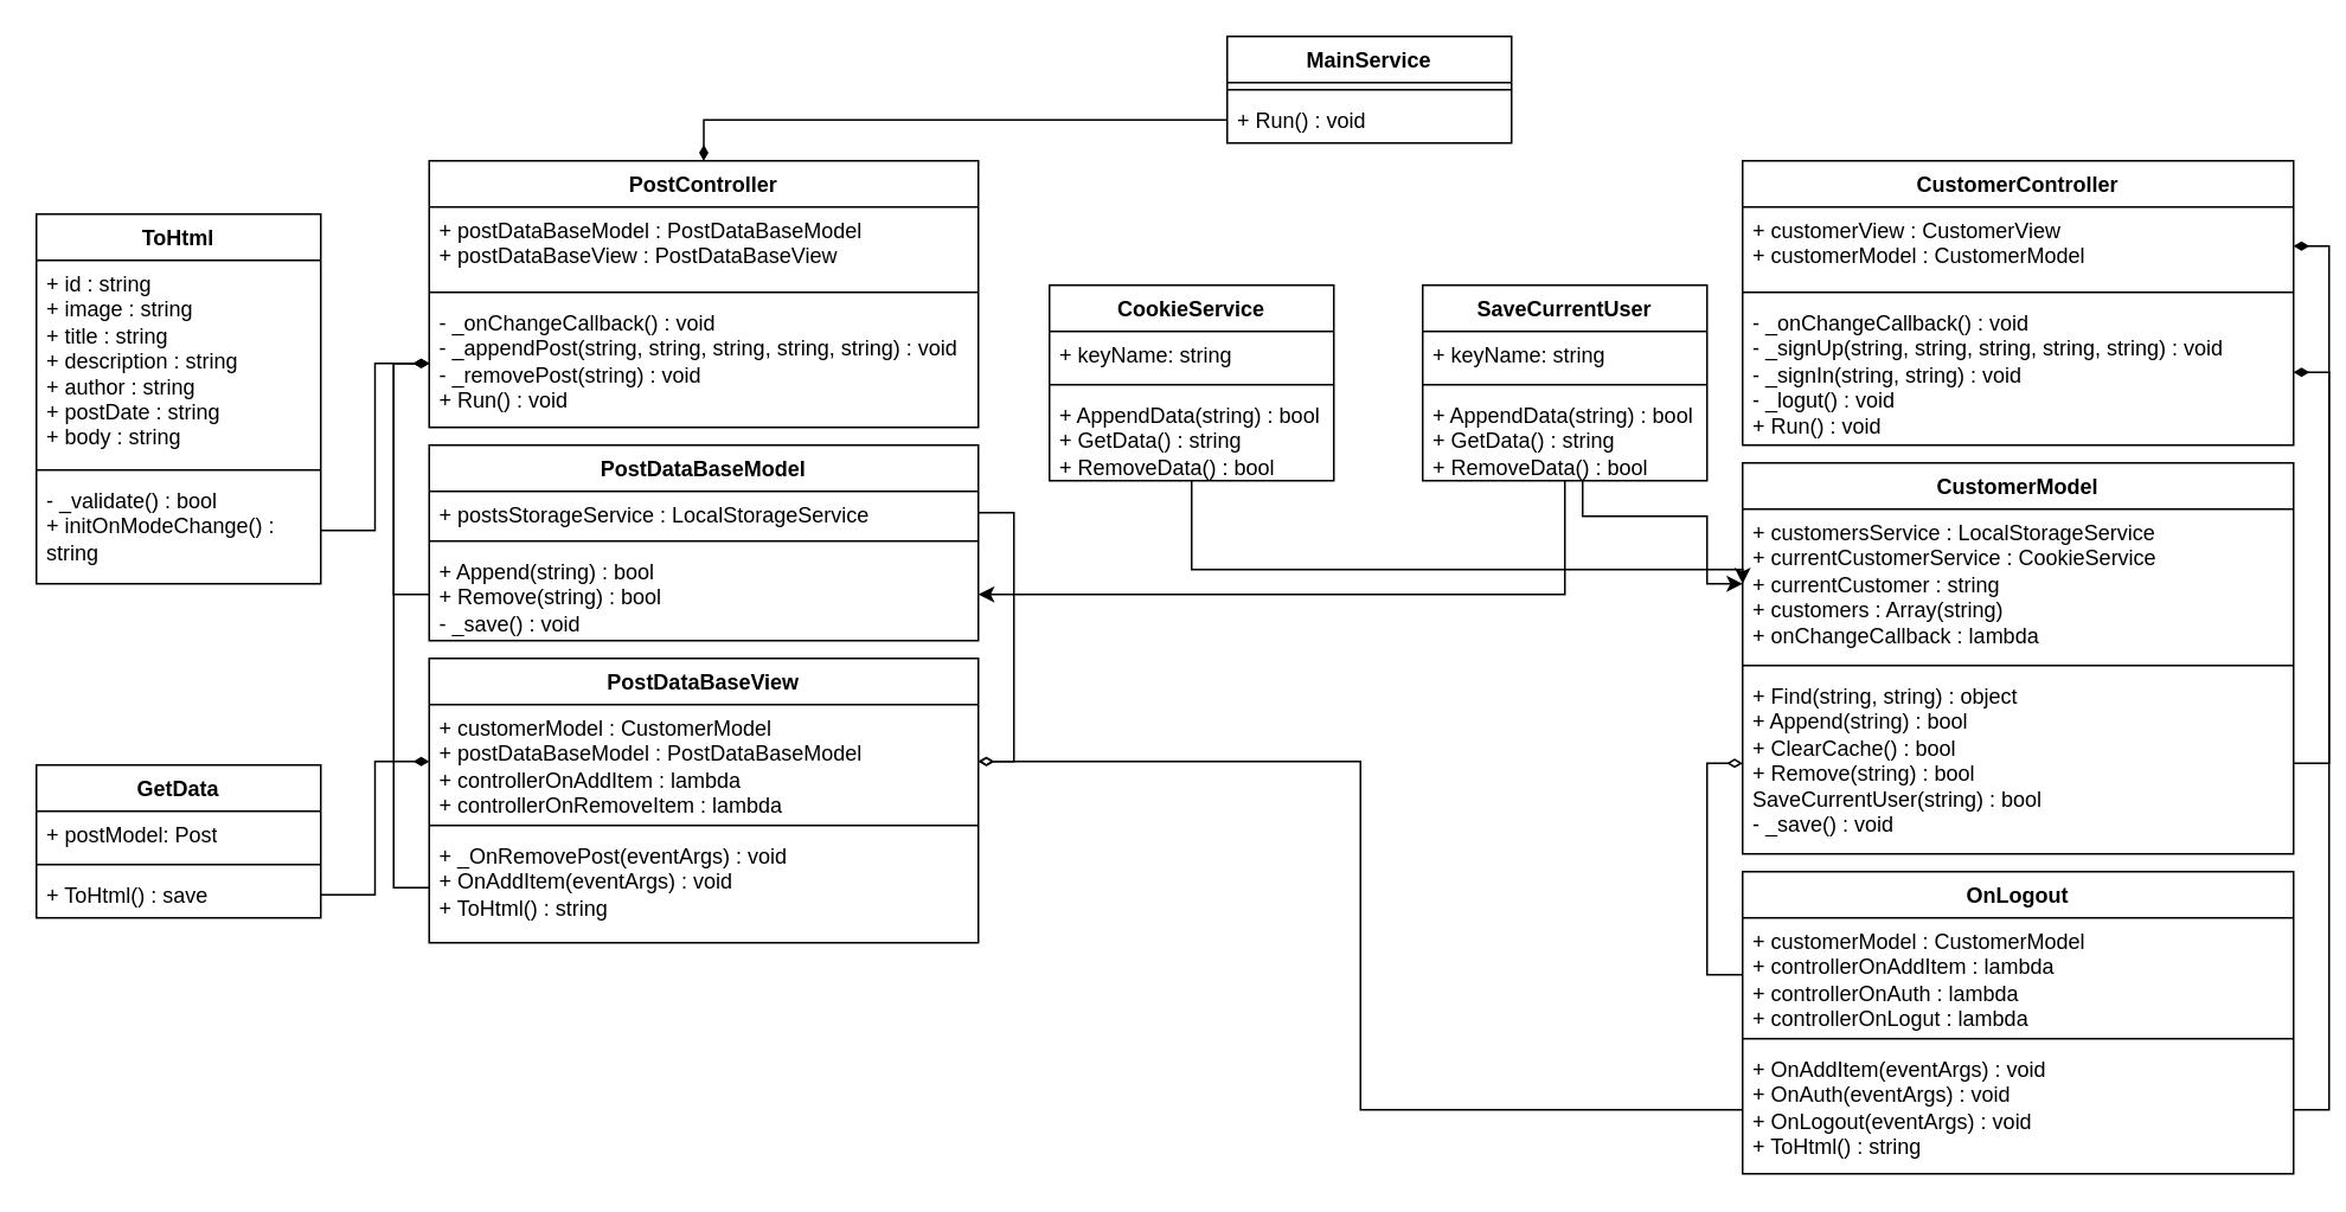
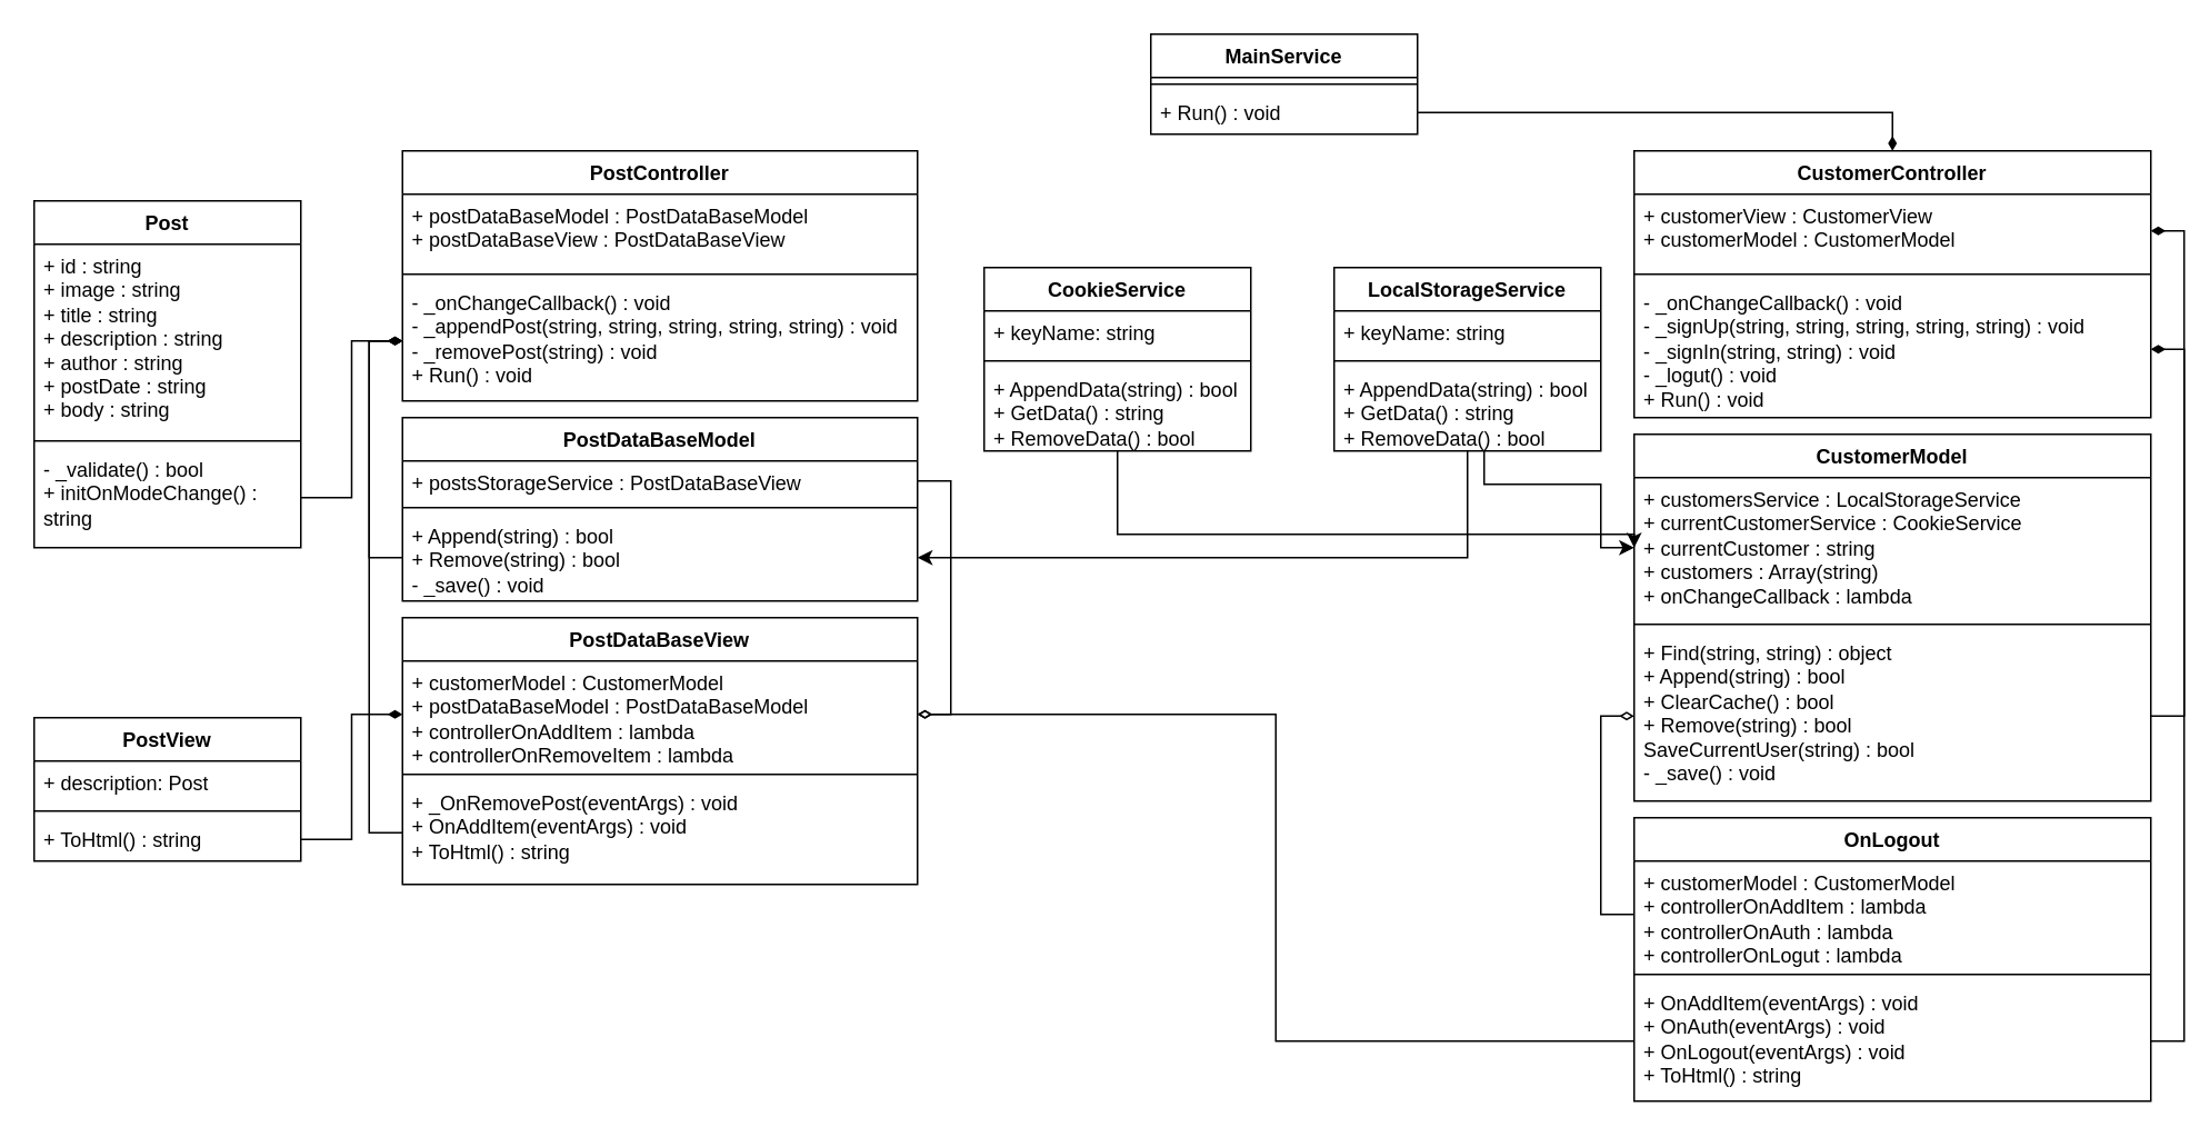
- <mxCell id="55" style="edgeStyle=orthogonalEdgeStyle;rounded=0;orthogonalLoop=1;jettySize=auto;html=1;entryX=0.5;entryY=0;entryDx=0;entryDy=0;endArrow=diamondThin;endFill=1;" edge="1" parent="1" source="54" target="31"><mxGeometry relative="1" as="geometry" /></mxCell>
+ <mxCell id="56" style="edgeStyle=orthogonalEdgeStyle;rounded=0;orthogonalLoop=1;jettySize=auto;html=1;exitX=1;exitY=0.5;exitDx=0;exitDy=0;entryX=0.5;entryY=0;entryDx=0;entryDy=0;endArrow=diamondThin;endFill=1;" edge="1" parent="1" source="54" target="19"><mxGeometry relative="1" as="geometry" /></mxCell>
- <mxCell id="38" value="ToHtml" style="swimlane;fontStyle=1;align=center;verticalAlign=top;childLayout=stackLayout;horizontal=1;startSize=26;horizontalStack=0;resizeParent=1;resizeParentMax=0;resizeLast=0;collapsible=1;marginBottom=0;whiteSpace=wrap;html=1;" vertex="1" parent="1"><mxGeometry x="20" y="120" width="160" height="208" as="geometry" /></mxCell>
+ <mxCell id="38" value="Post" style="swimlane;fontStyle=1;align=center;verticalAlign=top;childLayout=stackLayout;horizontal=1;startSize=26;horizontalStack=0;resizeParent=1;resizeParentMax=0;resizeLast=0;collapsible=1;marginBottom=0;whiteSpace=wrap;html=1;" vertex="1" parent="1"><mxGeometry x="20" y="120" width="160" height="208" as="geometry" /></mxCell>
- <mxCell id="3" value="SaveCurrentUser" style="swimlane;fontStyle=1;align=center;verticalAlign=top;childLayout=stackLayout;horizontal=1;startSize=26;horizontalStack=0;resizeParent=1;resizeParentMax=0;resizeLast=0;collapsible=1;marginBottom=0;whiteSpace=wrap;html=1;" vertex="1" parent="1"><mxGeometry x="800" y="160" width="160" height="110" as="geometry" /></mxCell>
+ <mxCell id="3" value="LocalStorageService" style="swimlane;fontStyle=1;align=center;verticalAlign=top;childLayout=stackLayout;horizontal=1;startSize=26;horizontalStack=0;resizeParent=1;resizeParentMax=0;resizeLast=0;collapsible=1;marginBottom=0;whiteSpace=wrap;html=1;" vertex="1" parent="1"><mxGeometry x="800" y="160" width="160" height="110" as="geometry" /></mxCell>
- <mxCell id="24" value="+ postsStorageService : LocalStorageService" style="text;strokeColor=none;fillColor=none;align=left;verticalAlign=top;spacingLeft=4;spacingRight=4;overflow=hidden;rotatable=0;points=[[0,0.5],[1,0.5]];portConstraint=eastwest;whiteSpace=wrap;html=1;" vertex="1" parent="23"><mxGeometry y="26" width="309" height="24" as="geometry" /></mxCell>
+ <mxCell id="24" value="+ postsStorageService : PostDataBaseView" style="text;strokeColor=none;fillColor=none;align=left;verticalAlign=top;spacingLeft=4;spacingRight=4;overflow=hidden;rotatable=0;points=[[0,0.5],[1,0.5]];portConstraint=eastwest;whiteSpace=wrap;html=1;" vertex="1" parent="23"><mxGeometry y="26" width="309" height="24" as="geometry" /></mxCell>
- <mxCell id="42" value="GetData" style="swimlane;fontStyle=1;align=center;verticalAlign=top;childLayout=stackLayout;horizontal=1;startSize=26;horizontalStack=0;resizeParent=1;resizeParentMax=0;resizeLast=0;collapsible=1;marginBottom=0;whiteSpace=wrap;html=1;" vertex="1" parent="1"><mxGeometry x="20" y="430" width="160" height="86" as="geometry" /></mxCell>
+ <mxCell id="42" value="PostView" style="swimlane;fontStyle=1;align=center;verticalAlign=top;childLayout=stackLayout;horizontal=1;startSize=26;horizontalStack=0;resizeParent=1;resizeParentMax=0;resizeLast=0;collapsible=1;marginBottom=0;whiteSpace=wrap;html=1;" vertex="1" parent="1"><mxGeometry x="20" y="430" width="160" height="86" as="geometry" /></mxCell>
- <mxCell id="43" value="+ postModel: Post" style="text;strokeColor=none;fillColor=none;align=left;verticalAlign=top;spacingLeft=4;spacingRight=4;overflow=hidden;rotatable=0;points=[[0,0.5],[1,0.5]];portConstraint=eastwest;whiteSpace=wrap;html=1;" vertex="1" parent="42"><mxGeometry y="26" width="160" height="26" as="geometry" /></mxCell>
+ <mxCell id="43" value="+ description: Post" style="text;strokeColor=none;fillColor=none;align=left;verticalAlign=top;spacingLeft=4;spacingRight=4;overflow=hidden;rotatable=0;points=[[0,0.5],[1,0.5]];portConstraint=eastwest;whiteSpace=wrap;html=1;" vertex="1" parent="42"><mxGeometry y="26" width="160" height="26" as="geometry" /></mxCell>
- <mxCell id="45" value="+ ToHtml() : save" style="text;strokeColor=none;fillColor=none;align=left;verticalAlign=top;spacingLeft=4;spacingRight=4;overflow=hidden;rotatable=0;points=[[0,0.5],[1,0.5]];portConstraint=eastwest;whiteSpace=wrap;html=1;" vertex="1" parent="42"><mxGeometry y="60" width="160" height="26" as="geometry" /></mxCell>
+ <mxCell id="45" value="+ ToHtml() : string" style="text;strokeColor=none;fillColor=none;align=left;verticalAlign=top;spacingLeft=4;spacingRight=4;overflow=hidden;rotatable=0;points=[[0,0.5],[1,0.5]];portConstraint=eastwest;whiteSpace=wrap;html=1;" vertex="1" parent="42"><mxGeometry y="60" width="160" height="26" as="geometry" /></mxCell>
